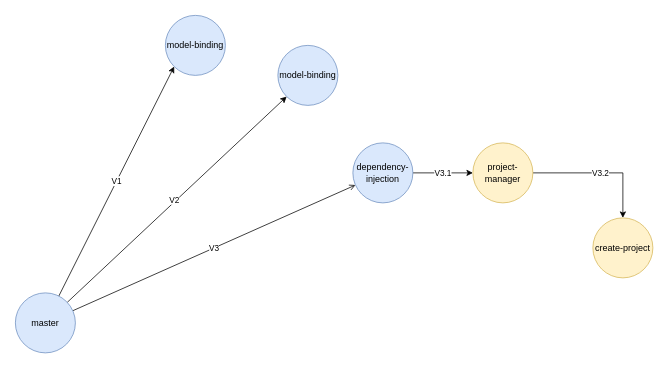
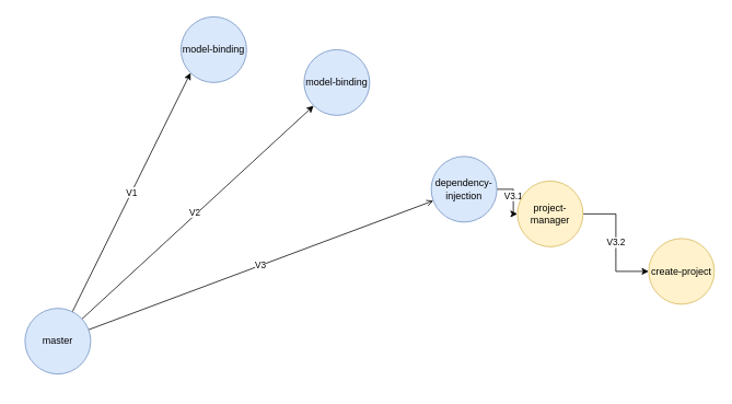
- <mxCell id="10" value="dependency-injection" style="ellipse;whiteSpace=wrap;html=1;fillColor=#dae8fc;strokeColor=#6c8ebf;" parent="1" vertex="1"><mxGeometry x="470" y="190" width="80" height="80" as="geometry" /></mxCell>
+ <mxCell id="10" value="dependency-injection" style="ellipse;whiteSpace=wrap;html=1;fillColor=#dae8fc;strokeColor=#6c8ebf;" parent="1" vertex="1"><mxGeometry x="525" y="190" width="80" height="80" as="geometry" /></mxCell>
- <mxCell id="12" value="project-manager" style="ellipse;whiteSpace=wrap;html=1;fillColor=#fff2cc;strokeColor=#d6b656;" parent="1" vertex="1"><mxGeometry x="630" y="190" width="80" height="80" as="geometry" /></mxCell>
+ <mxCell id="12" value="project-manager" style="ellipse;whiteSpace=wrap;html=1;fillColor=#fff2cc;strokeColor=#d6b656;" parent="1" vertex="1"><mxGeometry x="630" y="220" width="80" height="80" as="geometry" /></mxCell>
- <mxCell id="6" value="master" style="ellipse;whiteSpace=wrap;html=1;fillColor=#dae8fc;strokeColor=#6c8ebf;" parent="1" vertex="1"><mxGeometry x="20" y="390" width="80" height="80" as="geometry" /></mxCell>
+ <mxCell id="6" value="master" style="ellipse;whiteSpace=wrap;html=1;fillColor=#dae8fc;strokeColor=#6c8ebf;" parent="1" vertex="1"><mxGeometry x="30" y="375" width="80" height="80" as="geometry" /></mxCell>
